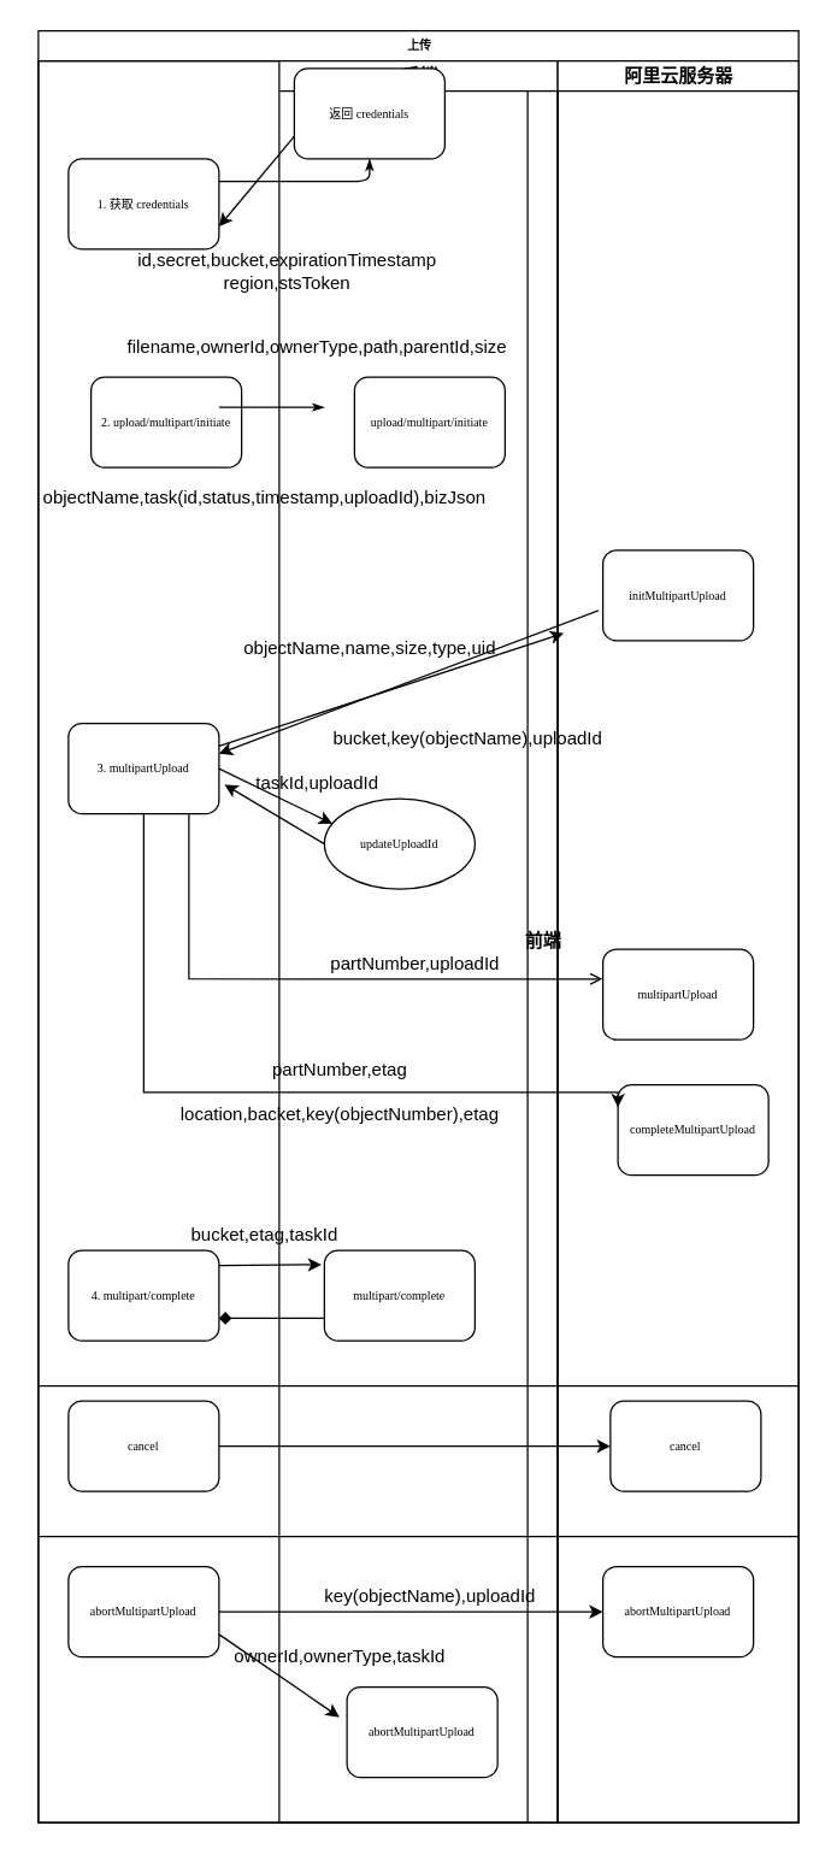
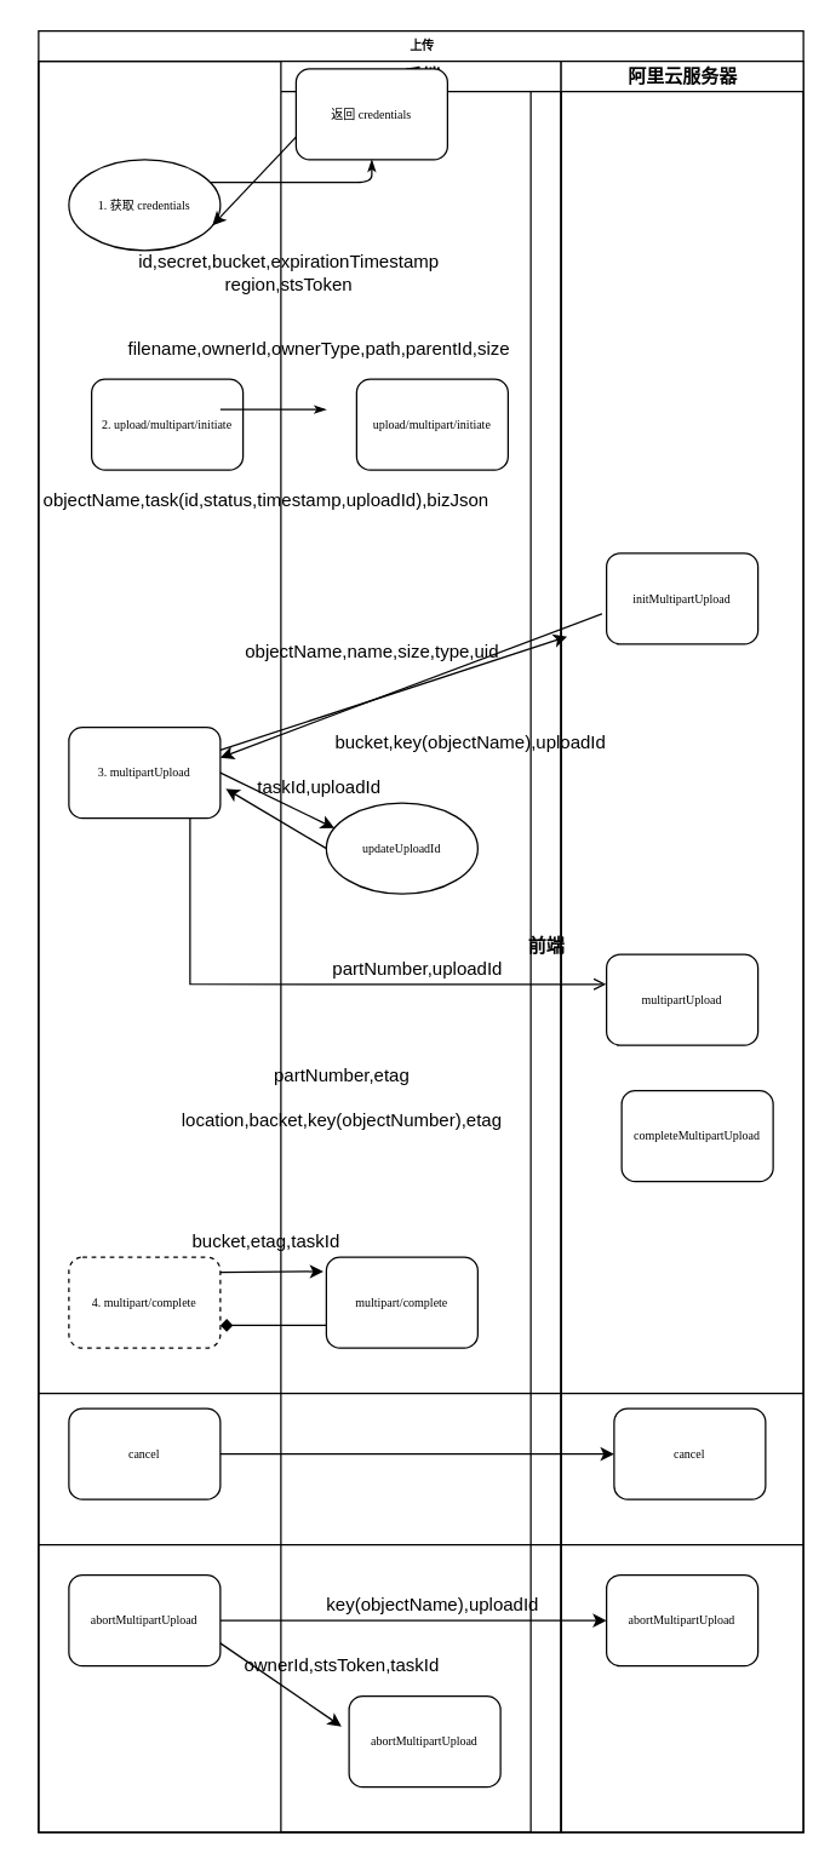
- <mxCell id="4" value="1. 获取 credentials" style="rounded=1;whiteSpace=wrap;html=1;shadow=0;labelBackgroundColor=none;strokeWidth=1;fontFamily=Verdana;fontSize=8;align=center;" parent="3" vertex="1"><mxGeometry x="20" y="65" width="100" height="60" as="geometry" /></mxCell>
+ <mxCell id="4" value="1. 获取 credentials" style="ellipse;whiteSpace=wrap;html=1;shadow=0;labelBackgroundColor=none;strokeWidth=1;fontFamily=Verdana;fontSize=8;align=center;" parent="3" vertex="1"><mxGeometry x="20" y="65" width="100" height="60" as="geometry" /></mxCell>
- <mxCell id="44" style="edgeStyle=orthogonalEdgeStyle;rounded=0;orthogonalLoop=1;jettySize=auto;html=1;entryX=0;entryY=0.25;entryDx=0;entryDy=0;" edge="1" parent="2" source="6" target="38"><mxGeometry relative="1" as="geometry"><Array as="points"><mxPoint x="70" y="705" /></Array></mxGeometry></mxCell>
- <mxCell id="7" value="4. multipart/complete" style="rounded=1;whiteSpace=wrap;html=1;shadow=0;labelBackgroundColor=none;strokeWidth=1;fontFamily=Verdana;fontSize=8;align=center;" vertex="1" parent="3"><mxGeometry x="20" y="790" width="100" height="60" as="geometry" /></mxCell>
+ <mxCell id="7" value="4. multipart/complete" style="rounded=1;whiteSpace=wrap;html=1;shadow=0;labelBackgroundColor=none;strokeWidth=1;fontFamily=Verdana;fontSize=8;align=center;dashed=1;" vertex="1" parent="3"><mxGeometry x="20" y="790" width="100" height="60" as="geometry" /></mxCell>
- <mxCell id="25" value="ownerId,ownerType,taskId" style="text;html=1;resizable=0;autosize=1;align=center;verticalAlign=middle;points=[];fillColor=none;strokeColor=none;rounded=0;" vertex="1" parent="9"><mxGeometry x="-40" y="1050" width="160" height="20" as="geometry" /></mxCell>
+ <mxCell id="25" value="ownerId,stsToken,taskId" style="text;html=1;resizable=0;autosize=1;align=center;verticalAlign=middle;points=[];fillColor=none;strokeColor=none;rounded=0;" vertex="1" parent="9"><mxGeometry x="-40" y="1050" width="160" height="20" as="geometry" /></mxCell>
